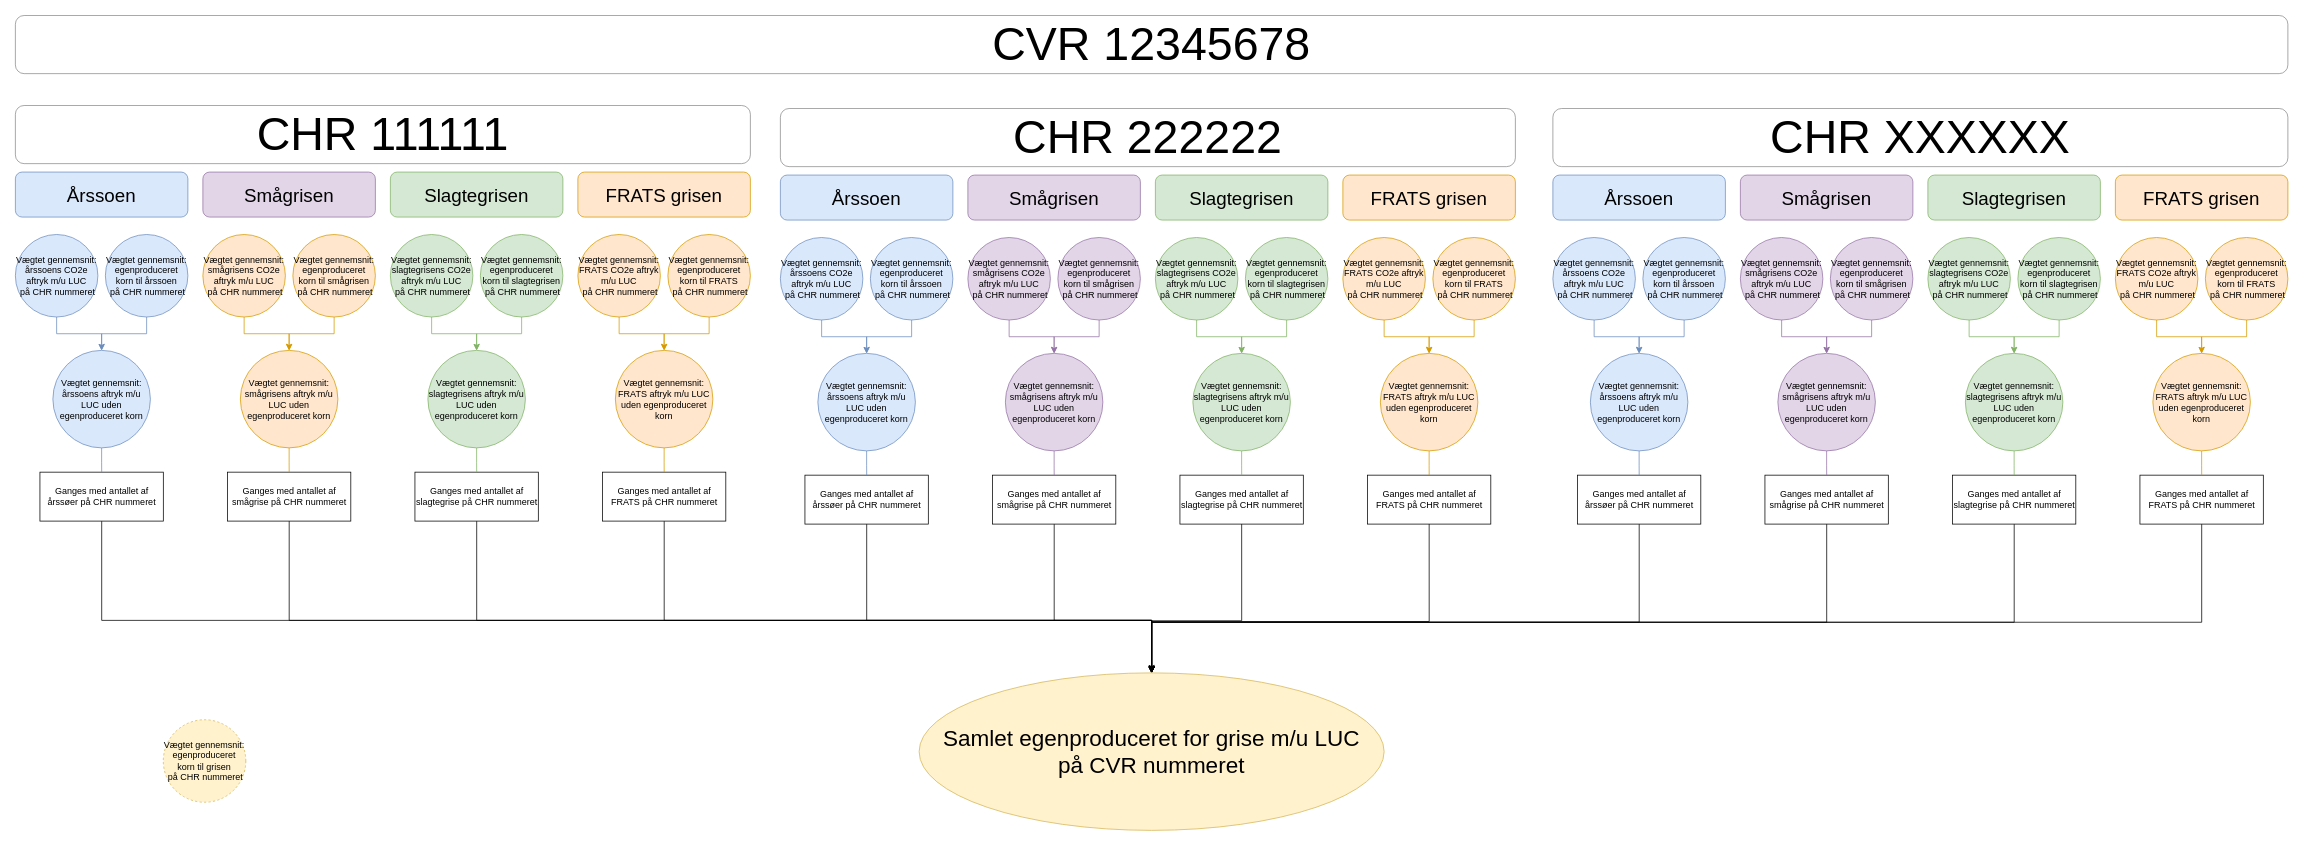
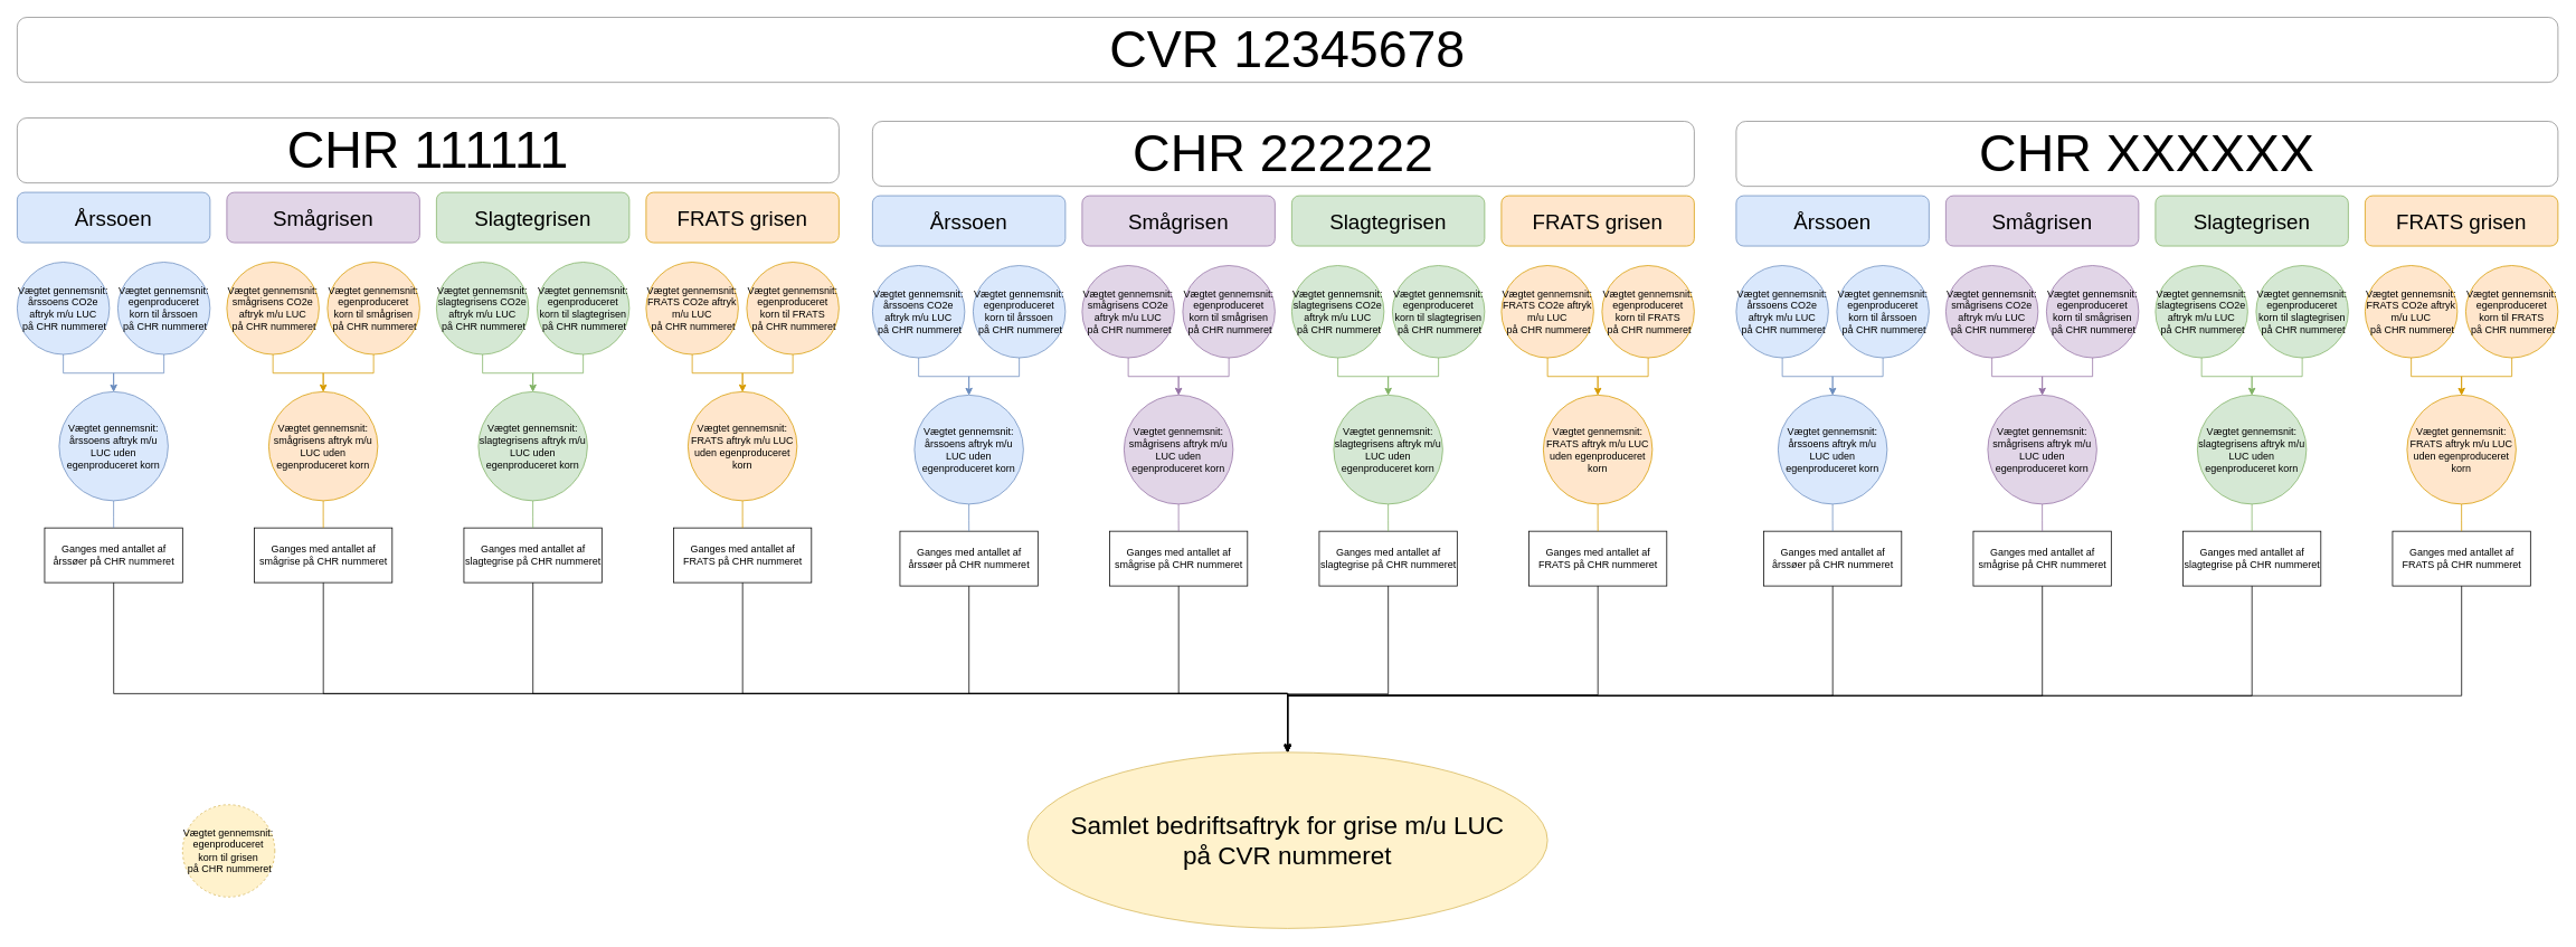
- <mxCell id="4" value="Samlet egenproduceret for grise m/u LUC&lt;br style=&quot;font-size: 30px;&quot;&gt;på CVR nummeret" style="ellipse;whiteSpace=wrap;html=1;fontSize=30;fillColor=#fff2cc;strokeColor=#d6b656;" parent="1" vertex="1"><mxGeometry x="1225" y="896.5" width="620" height="210" as="geometry" /></mxCell>
+ <mxCell id="4" value="Samlet bedriftsaftryk for grise m/u LUC&lt;br style=&quot;font-size: 30px;&quot;&gt;på CVR nummeret" style="ellipse;whiteSpace=wrap;html=1;fontSize=30;fillColor=#fff2cc;strokeColor=#d6b656;" parent="1" vertex="1"><mxGeometry x="1225" y="896.5" width="620" height="210" as="geometry" /></mxCell>
